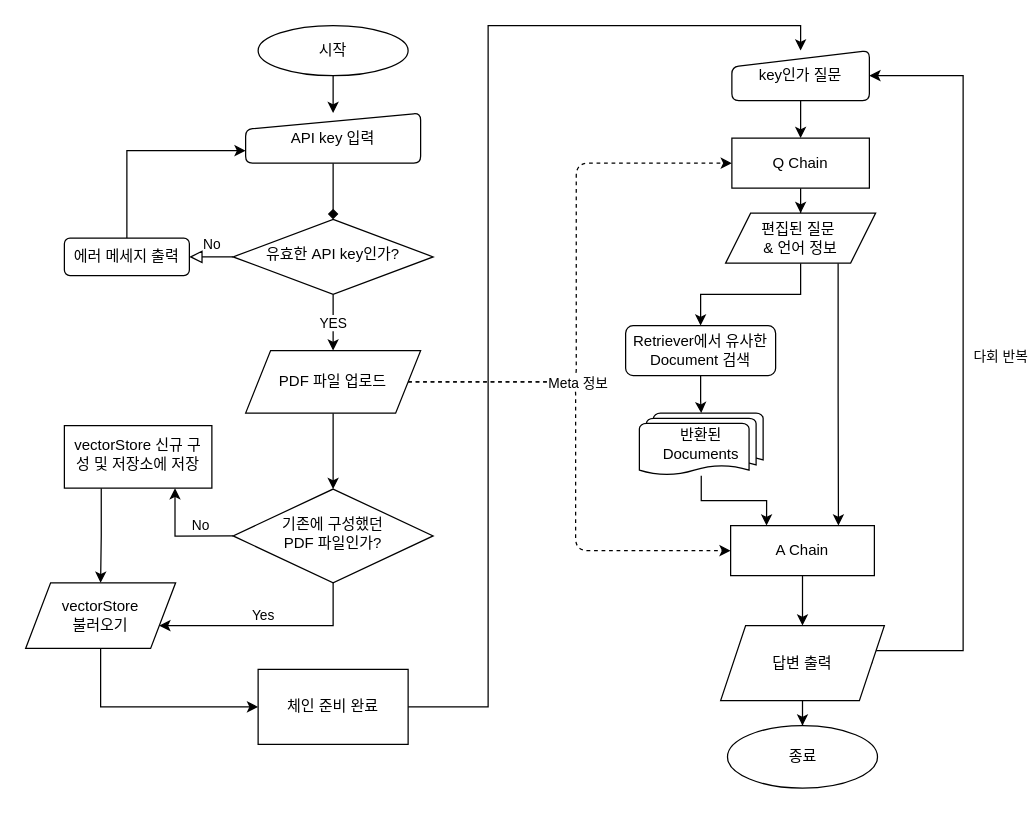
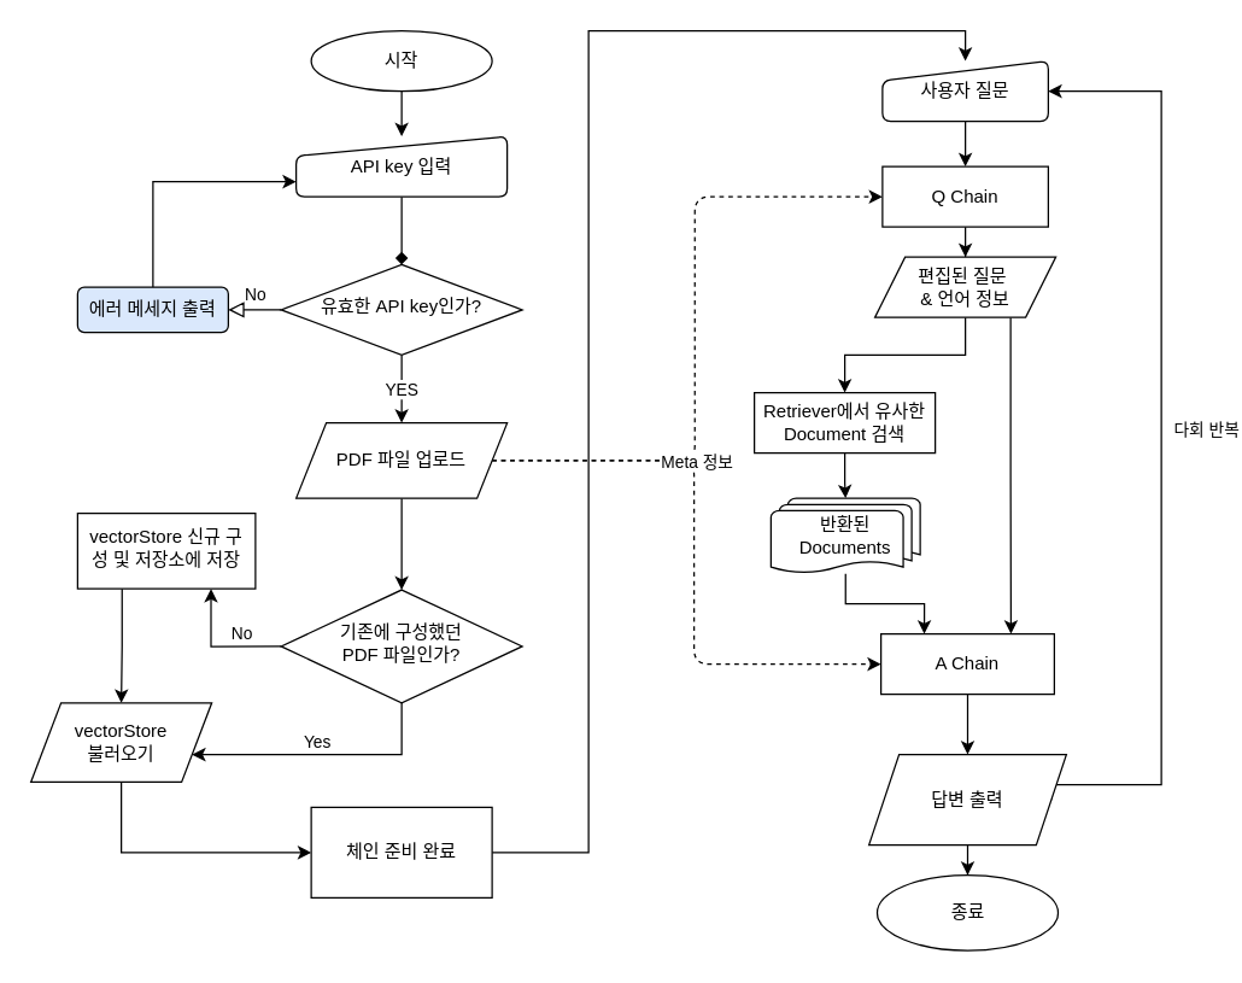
- <mxCell id="26" value="key인가 질문" style="html=1;strokeWidth=1;shape=manualInput;whiteSpace=wrap;rounded=1;size=13;arcSize=11;strokeColor=default;align=center;verticalAlign=middle;fontFamily=Helvetica;fontSize=12;fontColor=default;fillColor=default;" vertex="1" parent="1"><mxGeometry x="585" y="40" width="110" height="40" as="geometry" /></mxCell>
+ <mxCell id="26" value="사용자 질문" style="html=1;strokeWidth=1;shape=manualInput;whiteSpace=wrap;rounded=1;size=13;arcSize=11;strokeColor=default;align=center;verticalAlign=middle;fontFamily=Helvetica;fontSize=12;fontColor=default;fillColor=default;" vertex="1" parent="1"><mxGeometry x="585" y="40" width="110" height="40" as="geometry" /></mxCell>
- <mxCell id="6" value="에러 메세지 출력" style="rounded=1;whiteSpace=wrap;html=1;fontSize=12;glass=0;strokeWidth=1;shadow=0;" parent="1" vertex="1"><mxGeometry x="51" y="190" width="100" height="30" as="geometry" /></mxCell>
+ <mxCell id="6" value="에러 메세지 출력" style="rounded=1;whiteSpace=wrap;html=1;fontSize=12;glass=0;strokeWidth=1;shadow=0;fillColor=#dae8fc;" parent="1" vertex="1"><mxGeometry x="51" y="190" width="100" height="30" as="geometry" /></mxCell>
- <mxCell id="34" value="Retriever에서 유사한&lt;div&gt;Document 검색&lt;/div&gt;" style="whiteSpace=wrap;html=1;rounded=1;" vertex="1" parent="1"><mxGeometry x="500" y="260" width="120" height="40" as="geometry" /></mxCell>
+ <mxCell id="34" value="Retriever에서 유사한&lt;div&gt;Document 검색&lt;/div&gt;" style="rounded=0;whiteSpace=wrap;html=1;" vertex="1" parent="1"><mxGeometry x="500" y="260" width="120" height="40" as="geometry" /></mxCell>
